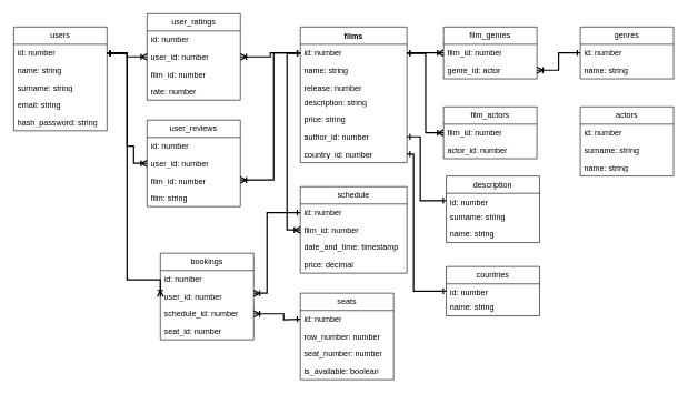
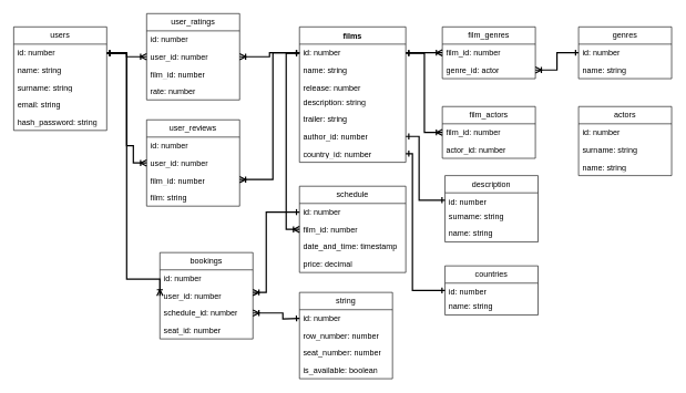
- <mxCell id="10" value="price: string" style="text;strokeColor=none;fillColor=none;align=left;verticalAlign=top;spacingLeft=4;spacingRight=4;overflow=hidden;rotatable=0;points=[[0,0.5],[1,0.5]];portConstraint=eastwest;whiteSpace=wrap;html=1;" parent="5" vertex="1"><mxGeometry y="126" width="160" height="26" as="geometry" /></mxCell>
+ <mxCell id="10" value="trailer: string" style="text;strokeColor=none;fillColor=none;align=left;verticalAlign=top;spacingLeft=4;spacingRight=4;overflow=hidden;rotatable=0;points=[[0,0.5],[1,0.5]];portConstraint=eastwest;whiteSpace=wrap;html=1;" parent="5" vertex="1"><mxGeometry y="126" width="160" height="26" as="geometry" /></mxCell>
- <mxCell id="59" value="seats" style="swimlane;fontStyle=0;childLayout=stackLayout;horizontal=1;startSize=26;fillColor=none;horizontalStack=0;resizeParent=1;resizeParentMax=0;resizeLast=0;collapsible=1;marginBottom=0;whiteSpace=wrap;html=1;" parent="1" vertex="1"><mxGeometry x="450" y="440" width="140" height="130" as="geometry" /></mxCell>
+ <mxCell id="59" value="string" style="swimlane;fontStyle=0;childLayout=stackLayout;horizontal=1;startSize=26;fillColor=none;horizontalStack=0;resizeParent=1;resizeParentMax=0;resizeLast=0;collapsible=1;marginBottom=0;whiteSpace=wrap;html=1;" parent="1" vertex="1"><mxGeometry x="450" y="440" width="140" height="130" as="geometry" /></mxCell>
